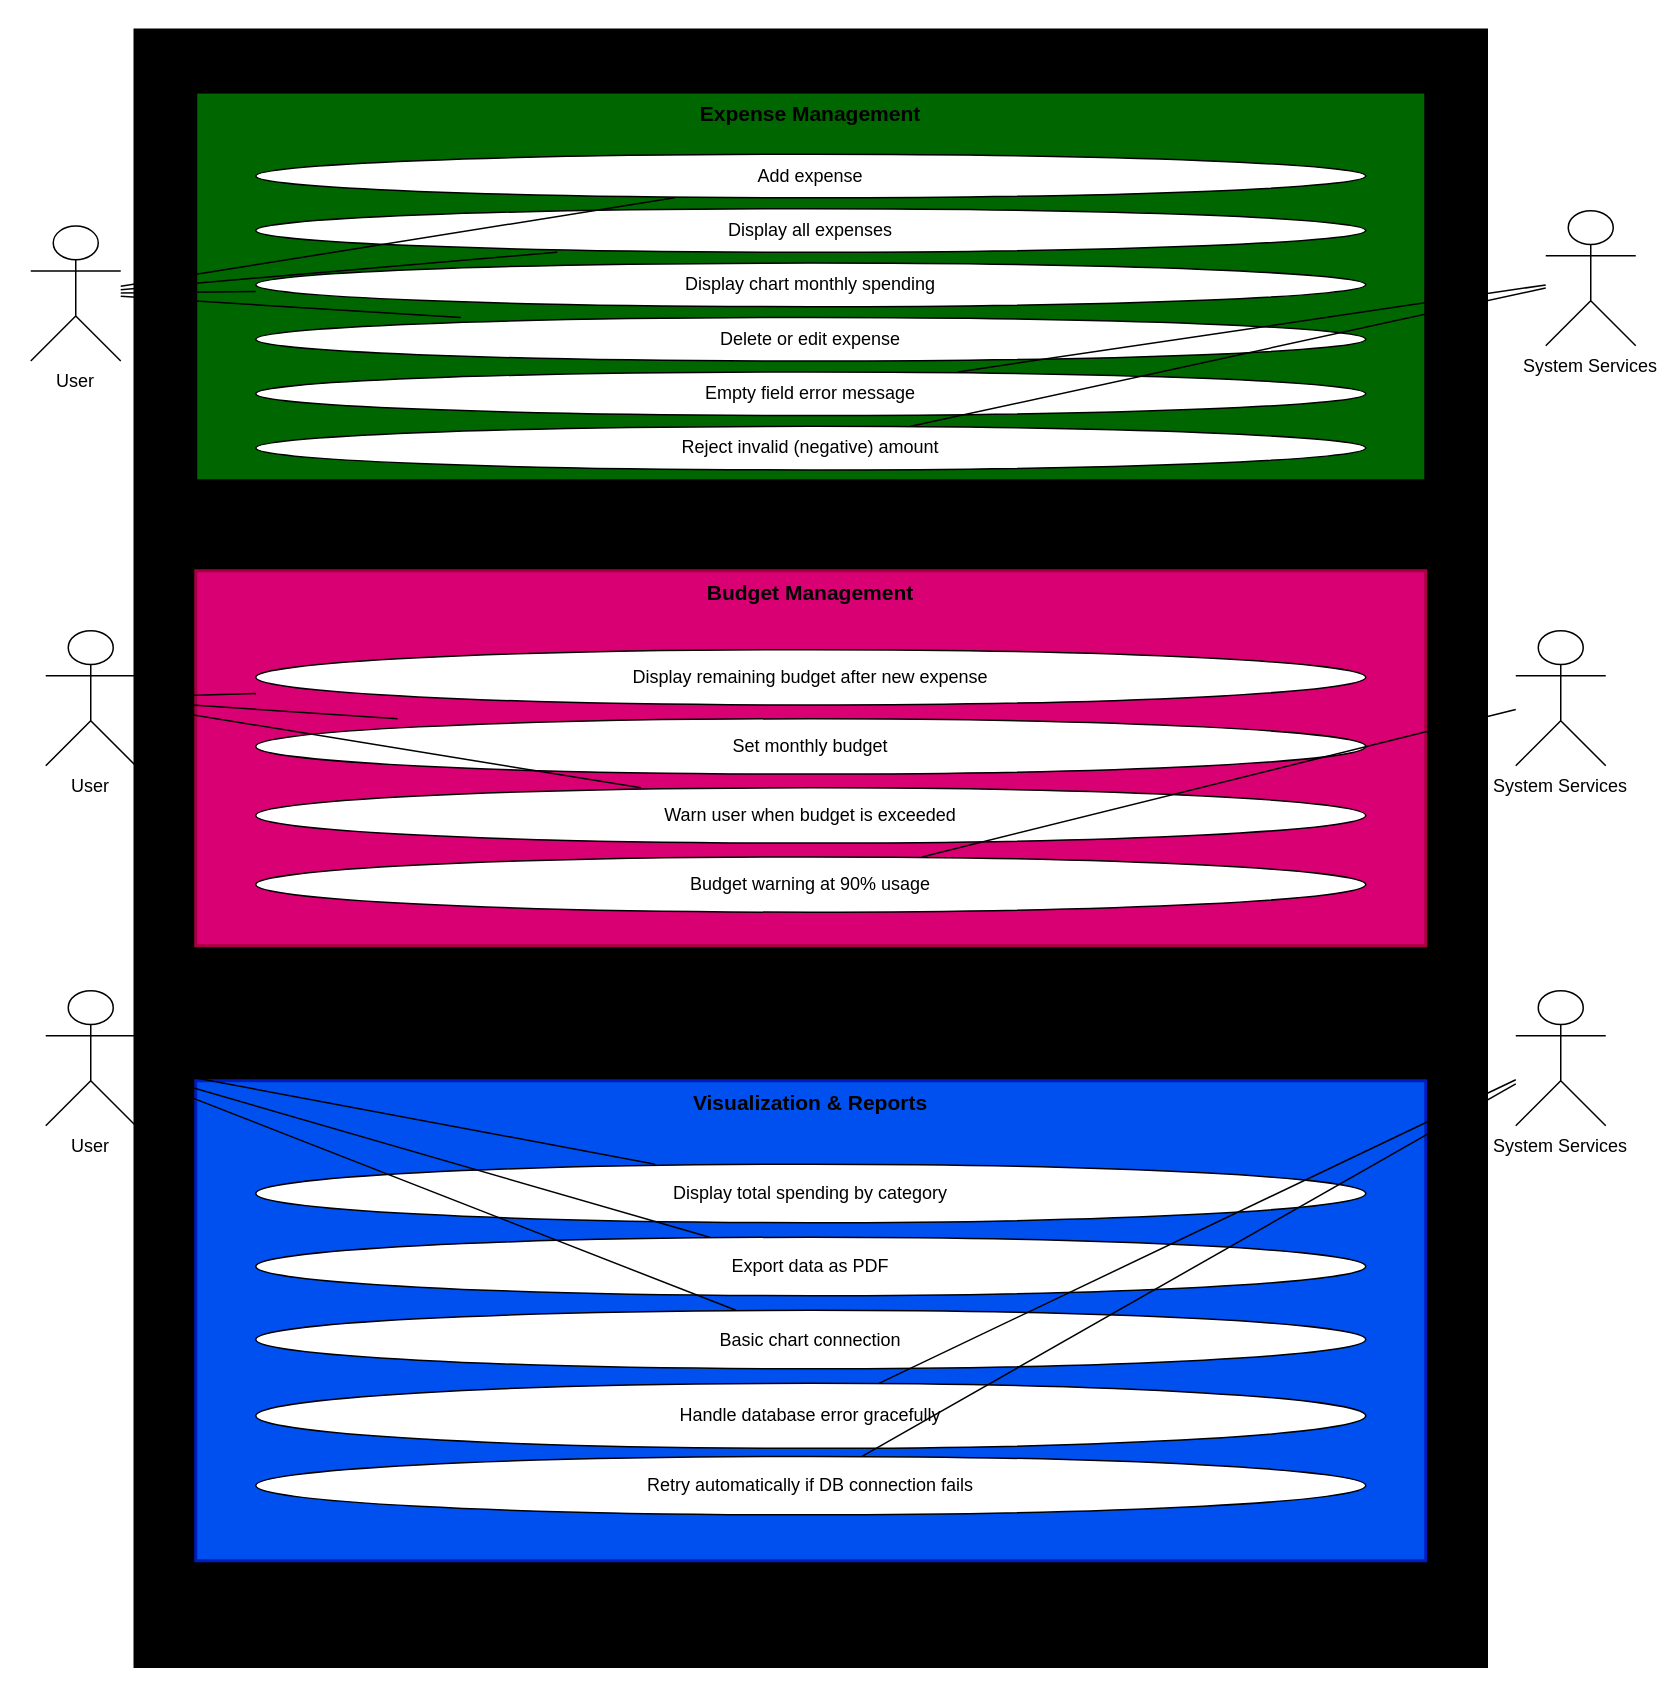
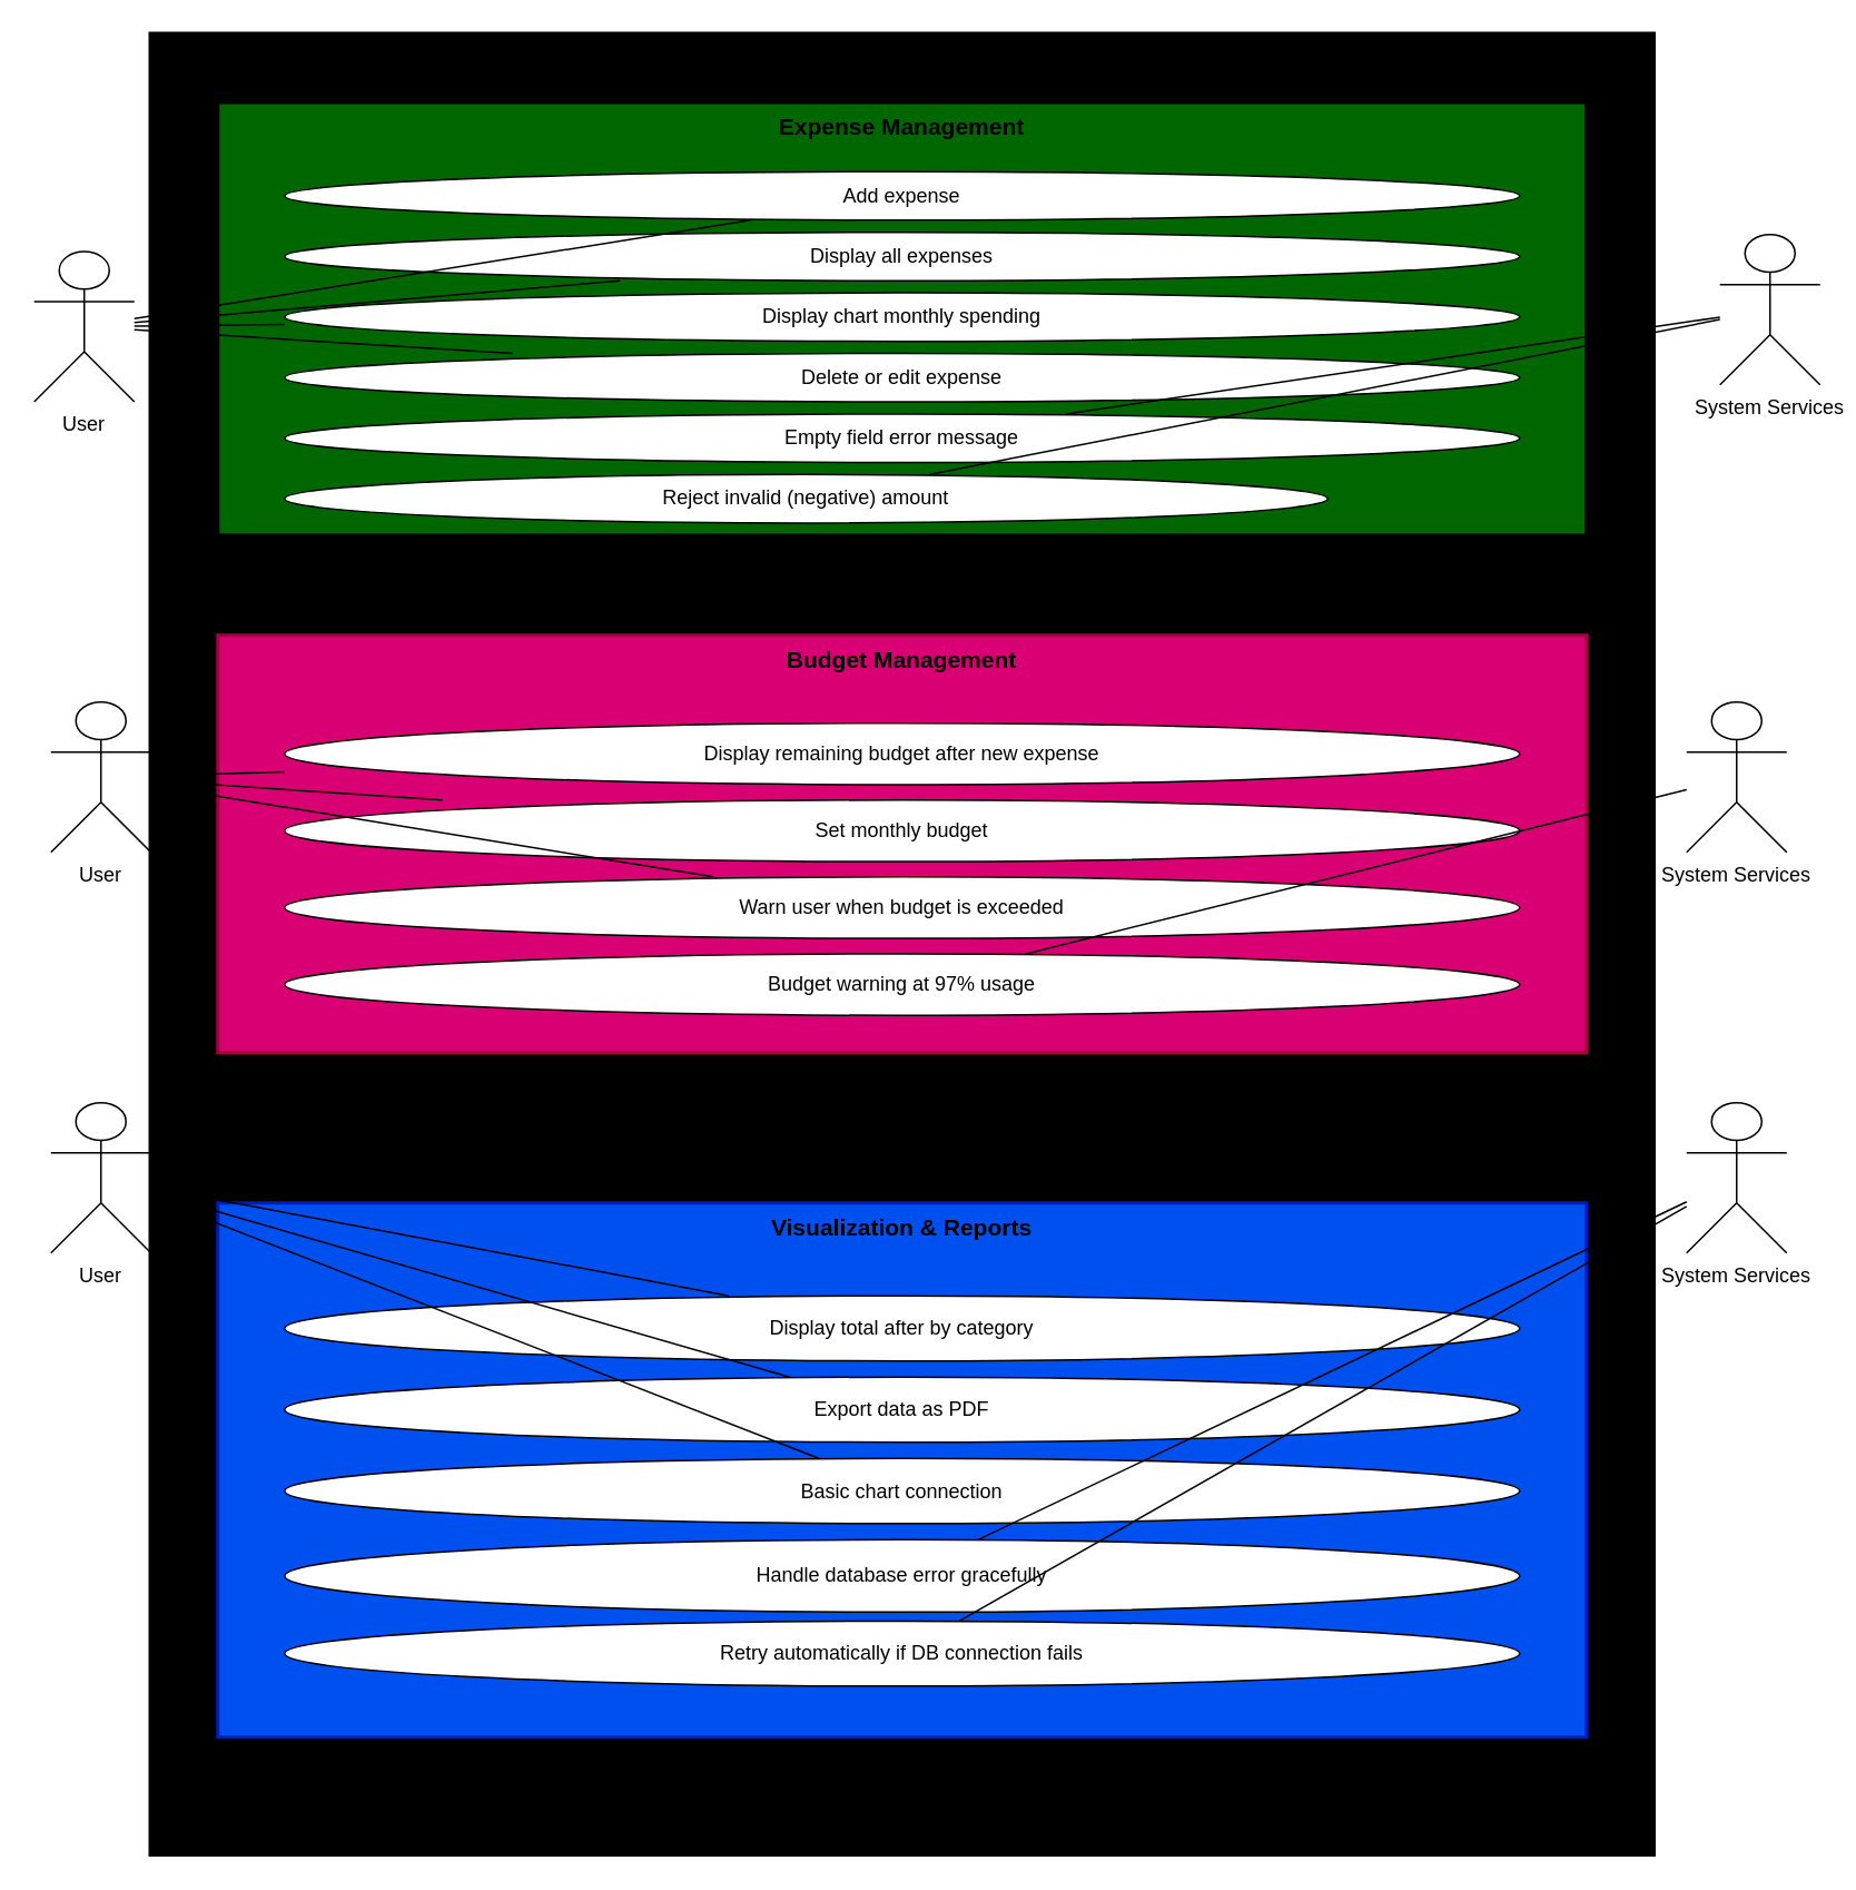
- <mxCell id="10" value="Reject invalid (negative) amount" style="shape=ellipse;whiteSpace=wrap;html=1;" parent="3" vertex="1"><mxGeometry x="40" y="222.852" width="740" height="29.023" as="geometry" /></mxCell>
+ <mxCell id="10" value="Reject invalid (negative) amount" style="shape=ellipse;whiteSpace=wrap;html=1;" parent="3" vertex="1"><mxGeometry x="40" y="222.852" width="625" height="29.023" as="geometry" /></mxCell>
- <mxCell id="16" value="Budget warning at 90% usage" style="shape=ellipse;whiteSpace=wrap;html=1;" parent="11" vertex="1"><mxGeometry x="40" y="190.797" width="740" height="36.844" as="geometry" /></mxCell>
+ <mxCell id="16" value="Budget warning at 97% usage" style="shape=ellipse;whiteSpace=wrap;html=1;" parent="11" vertex="1"><mxGeometry x="40" y="190.797" width="740" height="36.844" as="geometry" /></mxCell>
- <mxCell id="19" value="Display total spending by category" style="shape=ellipse;whiteSpace=wrap;html=1;" parent="17" vertex="1"><mxGeometry x="40" y="55.652" width="740" height="38.957" as="geometry" /></mxCell>
+ <mxCell id="19" value="Display total after by category" style="shape=ellipse;whiteSpace=wrap;html=1;" parent="17" vertex="1"><mxGeometry x="40" y="55.652" width="740" height="38.957" as="geometry" /></mxCell>
